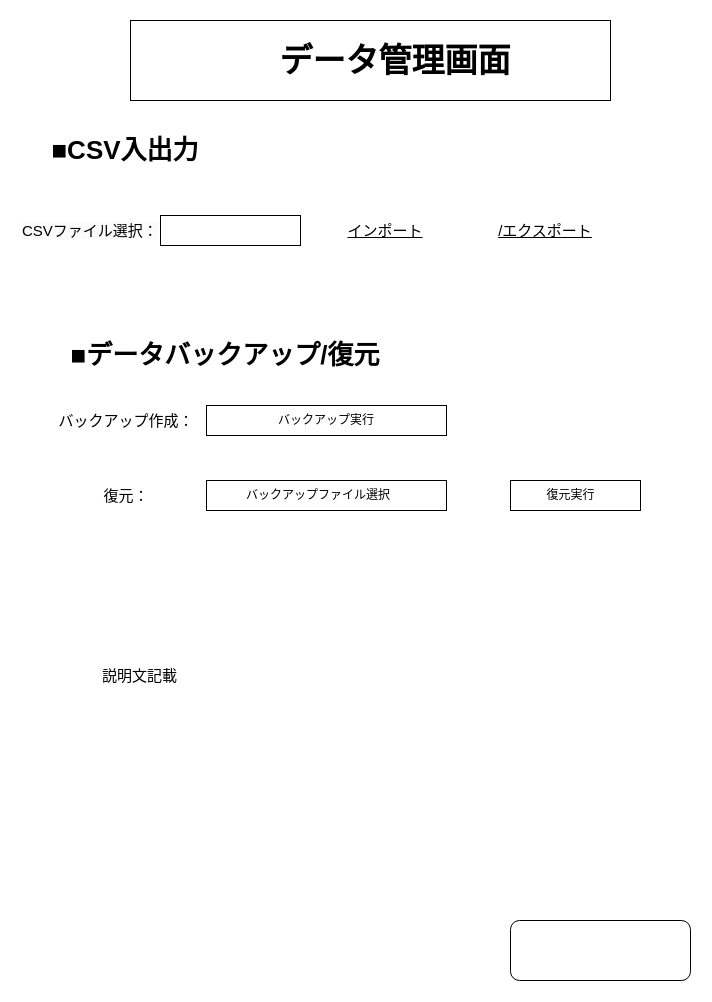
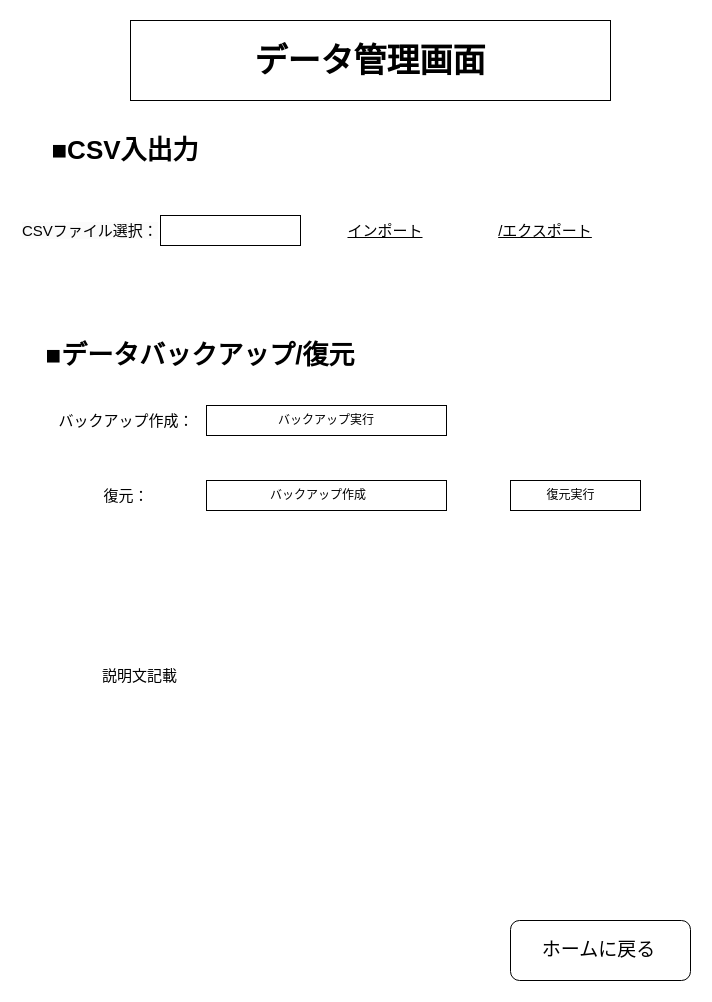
- <mxCell id="4" value="&lt;span style=&quot;font-size: 33px;&quot;&gt;&lt;b&gt;データ管理画面&lt;/b&gt;&lt;/span&gt;" style="text;html=1;align=center;verticalAlign=middle;whiteSpace=wrap;rounded=0;" vertex="1" parent="2"><mxGeometry x="55" y="29.091" width="420" height="21.818" as="geometry" /></mxCell>
+ <mxCell id="4" value="&lt;span style=&quot;font-size: 33px;&quot;&gt;&lt;b&gt;データ管理画面&lt;/b&gt;&lt;/span&gt;" style="text;html=1;align=center;verticalAlign=middle;whiteSpace=wrap;rounded=0;" vertex="1" parent="2"><mxGeometry x="30" y="29.091" width="420" height="21.818" as="geometry" /></mxCell>
- <mxCell id="10" value="■データバックアップ/復元" style="text;html=1;align=center;verticalAlign=middle;whiteSpace=wrap;rounded=0;fontStyle=1;fontSize=26;" vertex="1" parent="1"><mxGeometry x="55" y="340" width="340" height="30" as="geometry" /></mxCell>
+ <mxCell id="10" value="■データバックアップ/復元" style="text;html=1;align=center;verticalAlign=middle;whiteSpace=wrap;rounded=0;fontStyle=1;fontSize=26;" vertex="1" parent="1"><mxGeometry x="30" y="340" width="340" height="30" as="geometry" /></mxCell>
- <mxCell id="19" value="バックアップファイル選択" style="text;html=1;align=center;verticalAlign=middle;whiteSpace=wrap;rounded=0;" vertex="1" parent="17"><mxGeometry x="34" width="156" height="30" as="geometry" /></mxCell>
+ <mxCell id="19" value="バックアップ作成" style="text;html=1;align=center;verticalAlign=middle;whiteSpace=wrap;rounded=0;" vertex="1" parent="17"><mxGeometry x="34" width="156" height="30" as="geometry" /></mxCell>
+ <mxCell id="25" value="ホームに戻る" style="text;html=1;align=center;verticalAlign=middle;whiteSpace=wrap;rounded=0;fontSize=19;container=0;" vertex="1" parent="23"><mxGeometry x="17" y="15" width="143" height="30" as="geometry" /></mxCell>
